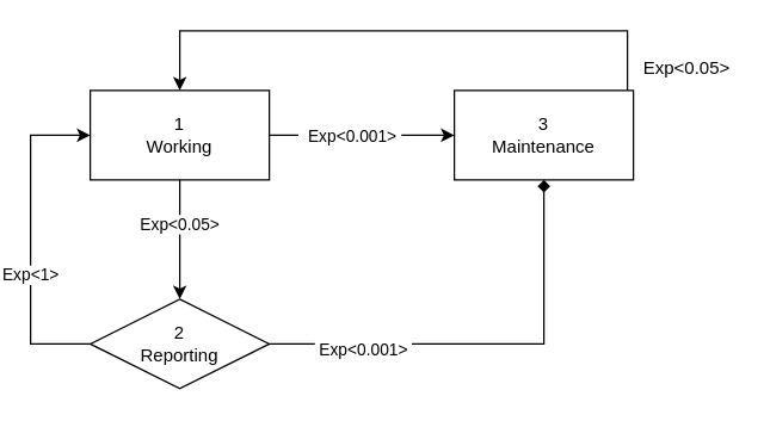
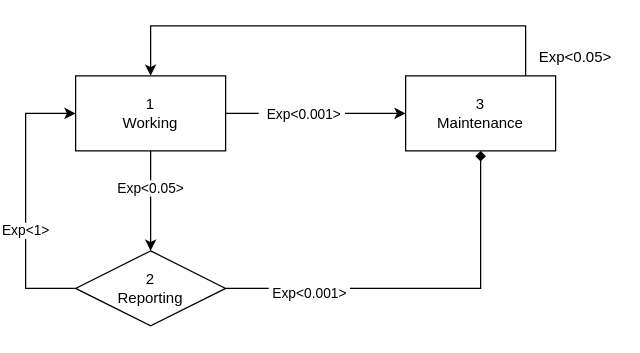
- <mxCell id="8" value="3&lt;br&gt;Maintenance" style="rounded=0;whiteSpace=wrap;html=1;" vertex="1" parent="1"><mxGeometry x="304" y="60" width="120" height="60" as="geometry" /></mxCell>
+ <mxCell id="8" value="3&lt;br&gt;Maintenance" style="rounded=0;whiteSpace=wrap;html=1;" vertex="1" parent="1"><mxGeometry x="324" y="60" width="120" height="60" as="geometry" /></mxCell>
